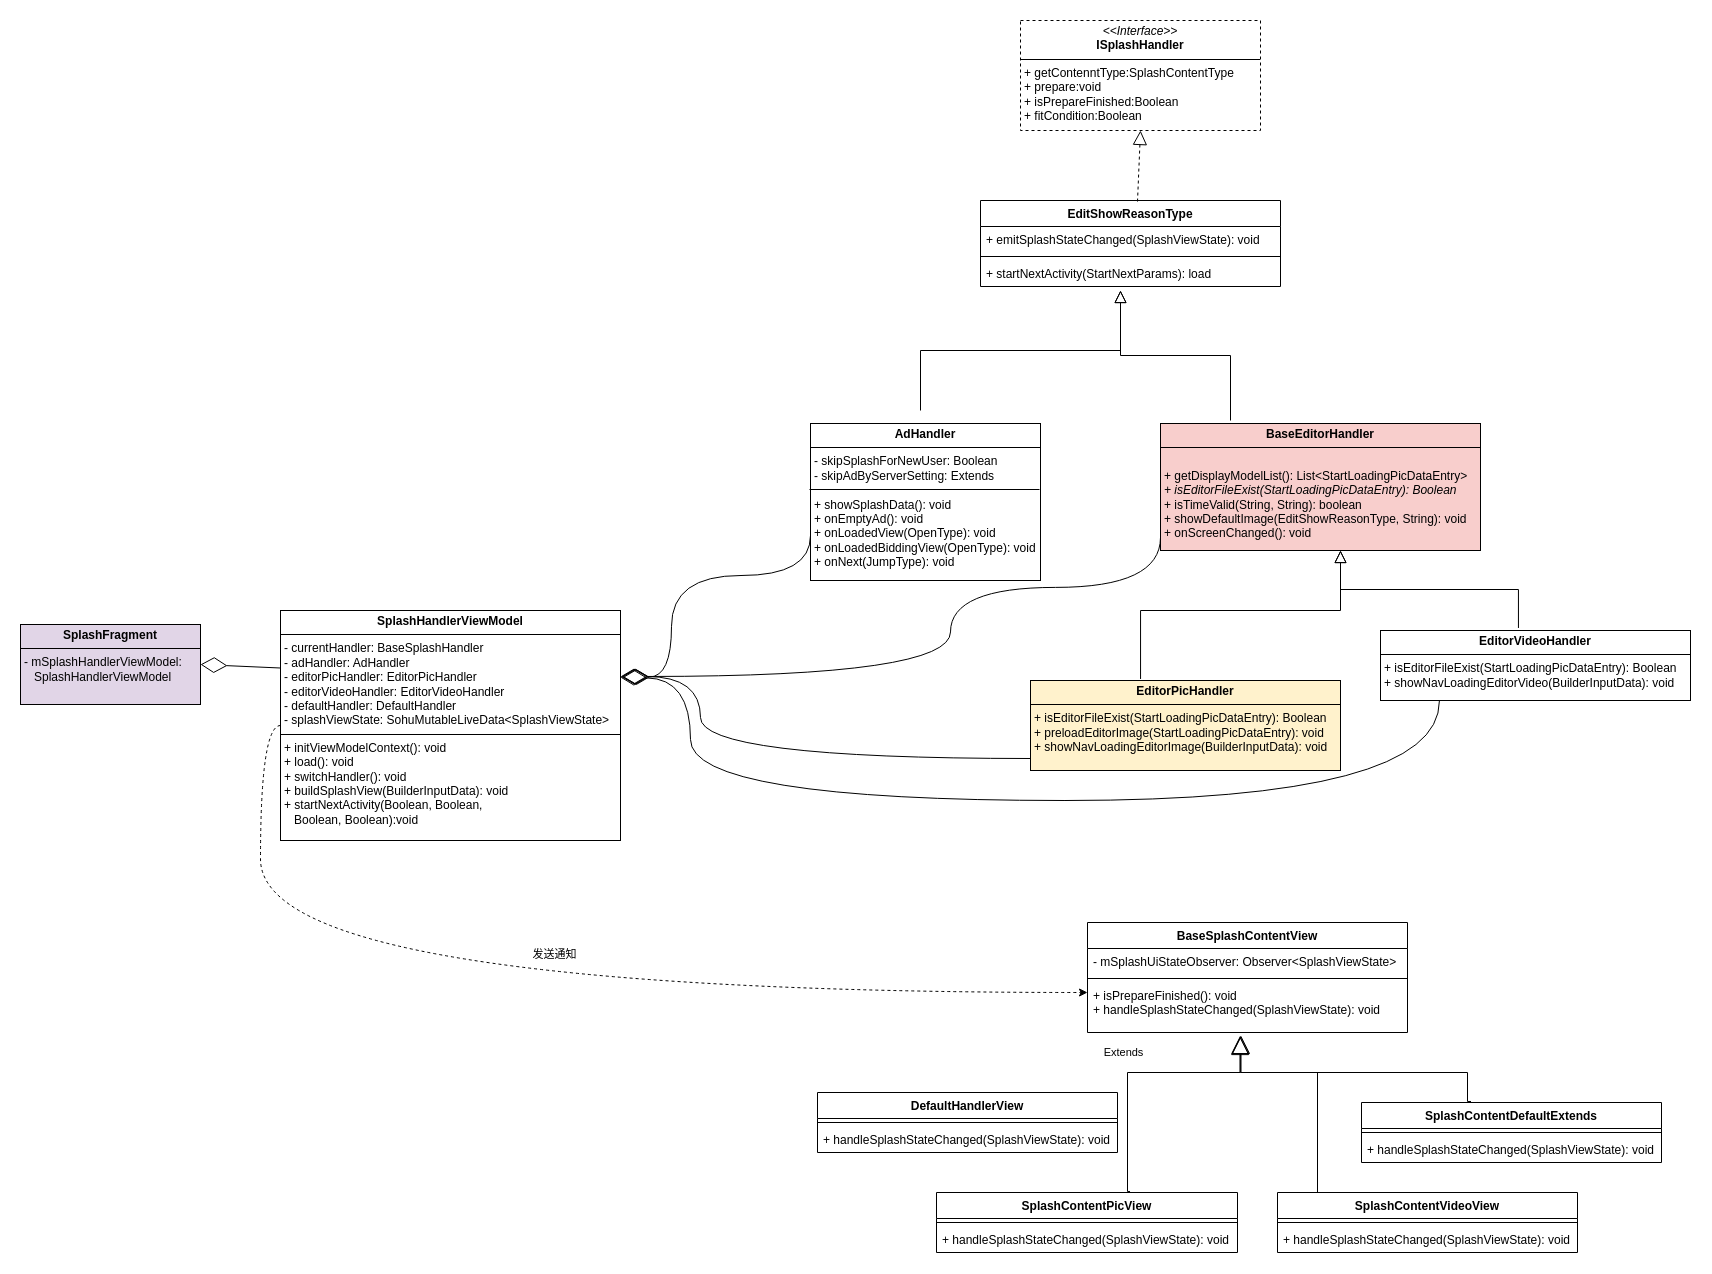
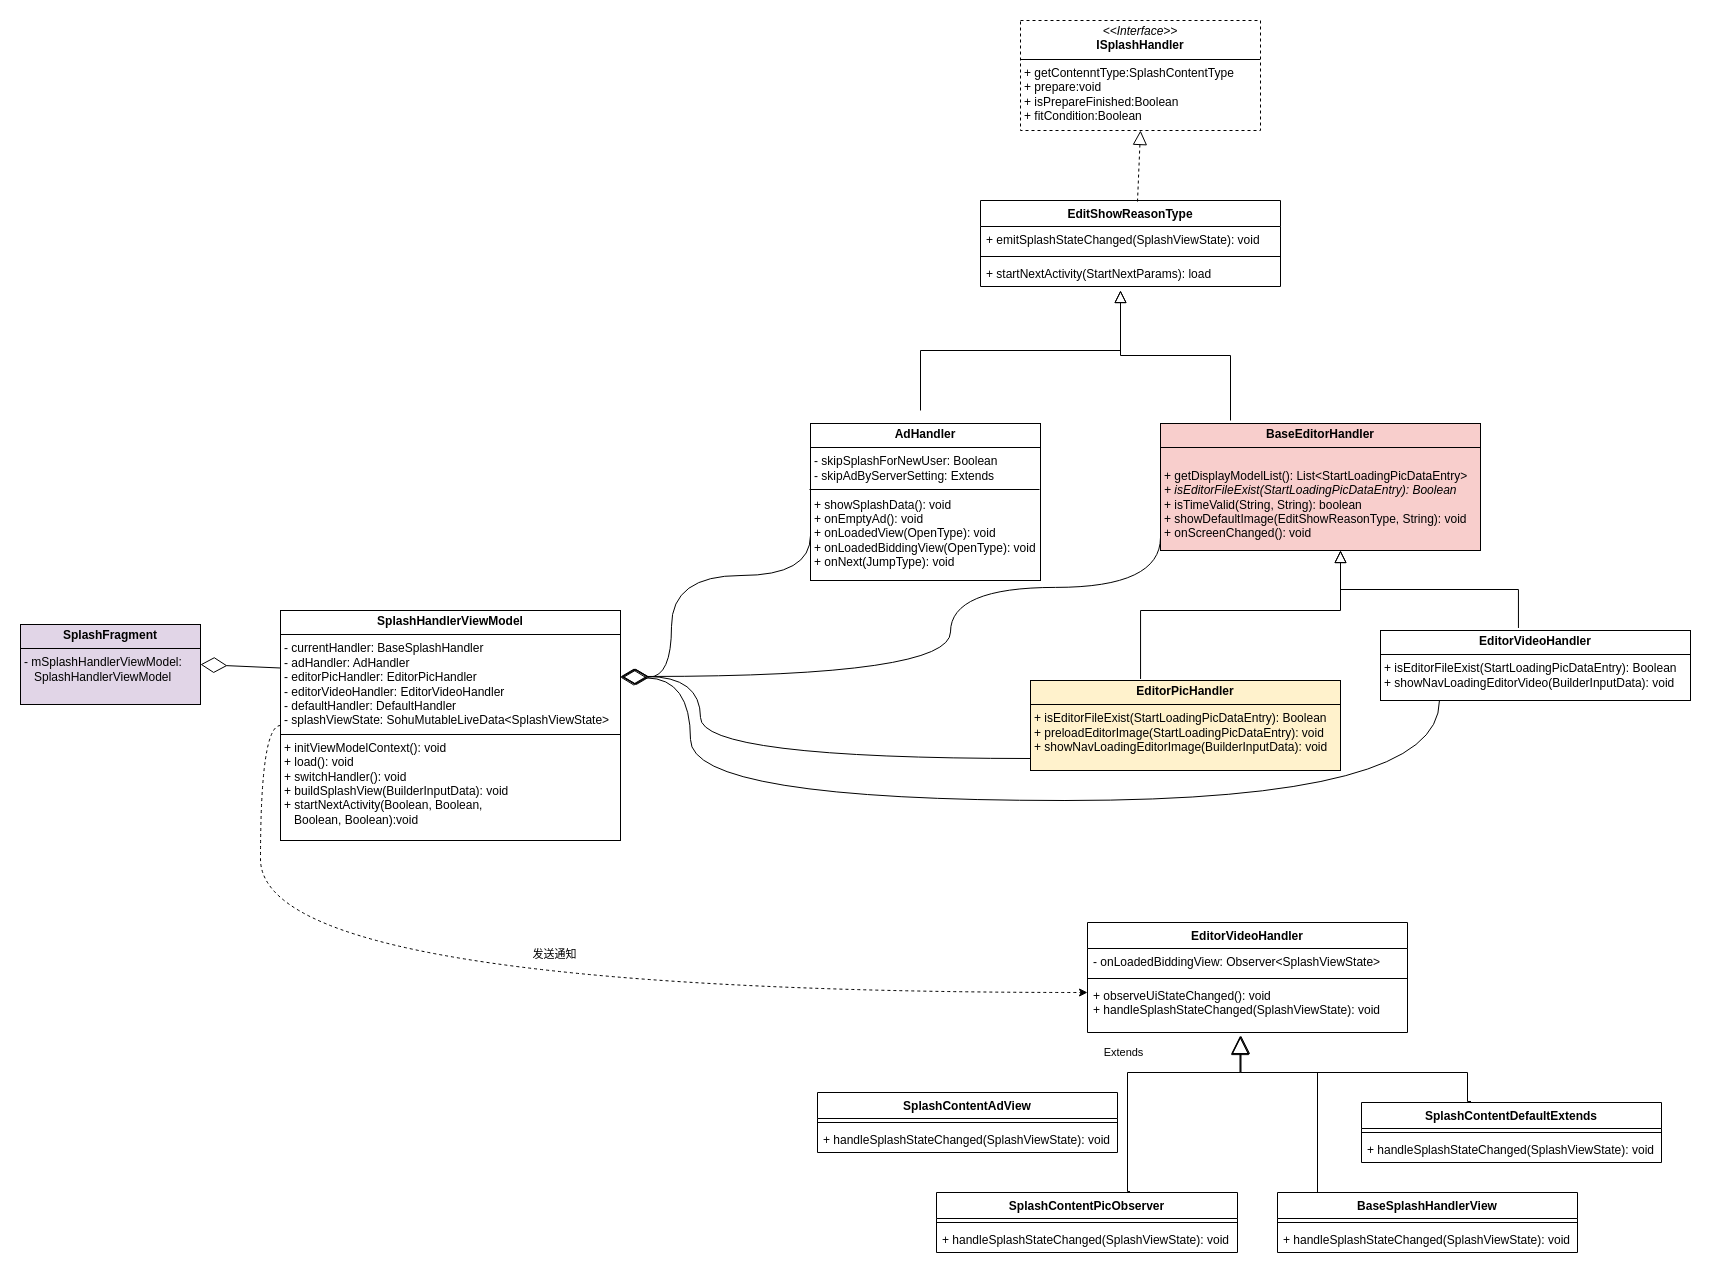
- <mxCell id="17" value="BaseSplashContentView" style="swimlane;fontStyle=1;align=center;verticalAlign=top;childLayout=stackLayout;horizontal=1;startSize=26;horizontalStack=0;resizeParent=1;resizeParentMax=0;resizeLast=0;collapsible=1;marginBottom=0;whiteSpace=wrap;html=1;" vertex="1" parent="1"><mxGeometry x="1087" y="922" width="320" height="110" as="geometry" /></mxCell>
+ <mxCell id="17" value="EditorVideoHandler" style="swimlane;fontStyle=1;align=center;verticalAlign=top;childLayout=stackLayout;horizontal=1;startSize=26;horizontalStack=0;resizeParent=1;resizeParentMax=0;resizeLast=0;collapsible=1;marginBottom=0;whiteSpace=wrap;html=1;" vertex="1" parent="1"><mxGeometry x="1087" y="922" width="320" height="110" as="geometry" /></mxCell>
- <mxCell id="18" value="-&amp;nbsp;mSplashUiStateObserver:&amp;nbsp;Observer&amp;lt;SplashViewState&amp;gt;" style="text;strokeColor=none;fillColor=none;align=left;verticalAlign=top;spacingLeft=4;spacingRight=4;overflow=hidden;rotatable=0;points=[[0,0.5],[1,0.5]];portConstraint=eastwest;whiteSpace=wrap;html=1;" vertex="1" parent="17"><mxGeometry y="26" width="320" height="26" as="geometry" /></mxCell>
+ <mxCell id="18" value="-&amp;nbsp;onLoadedBiddingView:&amp;nbsp;Observer&amp;lt;SplashViewState&amp;gt;" style="text;strokeColor=none;fillColor=none;align=left;verticalAlign=top;spacingLeft=4;spacingRight=4;overflow=hidden;rotatable=0;points=[[0,0.5],[1,0.5]];portConstraint=eastwest;whiteSpace=wrap;html=1;" vertex="1" parent="17"><mxGeometry y="26" width="320" height="26" as="geometry" /></mxCell>
- <mxCell id="20" value="+ isPrepareFinished(): void&lt;div&gt;+&amp;nbsp;handleSplashStateChanged(SplashViewState): void&lt;/div&gt;" style="text;strokeColor=none;fillColor=none;align=left;verticalAlign=top;spacingLeft=4;spacingRight=4;overflow=hidden;rotatable=0;points=[[0,0.5],[1,0.5]];portConstraint=eastwest;whiteSpace=wrap;html=1;" vertex="1" parent="17"><mxGeometry y="60" width="320" height="50" as="geometry" /></mxCell>
+ <mxCell id="20" value="+ observeUiStateChanged(): void&lt;div&gt;+&amp;nbsp;handleSplashStateChanged(SplashViewState): void&lt;/div&gt;" style="text;strokeColor=none;fillColor=none;align=left;verticalAlign=top;spacingLeft=4;spacingRight=4;overflow=hidden;rotatable=0;points=[[0,0.5],[1,0.5]];portConstraint=eastwest;whiteSpace=wrap;html=1;" vertex="1" parent="17"><mxGeometry y="60" width="320" height="50" as="geometry" /></mxCell>
- <mxCell id="21" value="DefaultHandler&lt;span style=&quot;background-color: initial;&quot;&gt;View&lt;/span&gt;" style="swimlane;fontStyle=1;align=center;verticalAlign=top;childLayout=stackLayout;horizontal=1;startSize=26;horizontalStack=0;resizeParent=1;resizeParentMax=0;resizeLast=0;collapsible=1;marginBottom=0;whiteSpace=wrap;html=1;" vertex="1" parent="1"><mxGeometry x="817" y="1092" width="300" height="60" as="geometry" /></mxCell>
+ <mxCell id="21" value="SplashContentAd&lt;span style=&quot;background-color: initial;&quot;&gt;View&lt;/span&gt;" style="swimlane;fontStyle=1;align=center;verticalAlign=top;childLayout=stackLayout;horizontal=1;startSize=26;horizontalStack=0;resizeParent=1;resizeParentMax=0;resizeLast=0;collapsible=1;marginBottom=0;whiteSpace=wrap;html=1;" vertex="1" parent="1"><mxGeometry x="817" y="1092" width="300" height="60" as="geometry" /></mxCell>
- <mxCell id="30" value="SplashContentPic&lt;span style=&quot;background-color: initial;&quot;&gt;View&lt;/span&gt;" style="swimlane;fontStyle=1;align=center;verticalAlign=top;childLayout=stackLayout;horizontal=1;startSize=26;horizontalStack=0;resizeParent=1;resizeParentMax=0;resizeLast=0;collapsible=1;marginBottom=0;whiteSpace=wrap;html=1;" vertex="1" parent="1"><mxGeometry x="936" y="1192" width="301" height="60" as="geometry" /></mxCell>
+ <mxCell id="30" value="SplashContentPic&lt;span style=&quot;background-color: initial;&quot;&gt;Observer&lt;/span&gt;" style="swimlane;fontStyle=1;align=center;verticalAlign=top;childLayout=stackLayout;horizontal=1;startSize=26;horizontalStack=0;resizeParent=1;resizeParentMax=0;resizeLast=0;collapsible=1;marginBottom=0;whiteSpace=wrap;html=1;" vertex="1" parent="1"><mxGeometry x="936" y="1192" width="301" height="60" as="geometry" /></mxCell>
- <mxCell id="27" value="SplashContentVideo&lt;span style=&quot;background-color: initial;&quot;&gt;View&lt;/span&gt;" style="swimlane;fontStyle=1;align=center;verticalAlign=top;childLayout=stackLayout;horizontal=1;startSize=26;horizontalStack=0;resizeParent=1;resizeParentMax=0;resizeLast=0;collapsible=1;marginBottom=0;whiteSpace=wrap;html=1;" vertex="1" parent="1"><mxGeometry x="1277" y="1192" width="300" height="60" as="geometry" /></mxCell>
+ <mxCell id="27" value="BaseSplashHandler&lt;span style=&quot;background-color: initial;&quot;&gt;View&lt;/span&gt;" style="swimlane;fontStyle=1;align=center;verticalAlign=top;childLayout=stackLayout;horizontal=1;startSize=26;horizontalStack=0;resizeParent=1;resizeParentMax=0;resizeLast=0;collapsible=1;marginBottom=0;whiteSpace=wrap;html=1;" vertex="1" parent="1"><mxGeometry x="1277" y="1192" width="300" height="60" as="geometry" /></mxCell>
